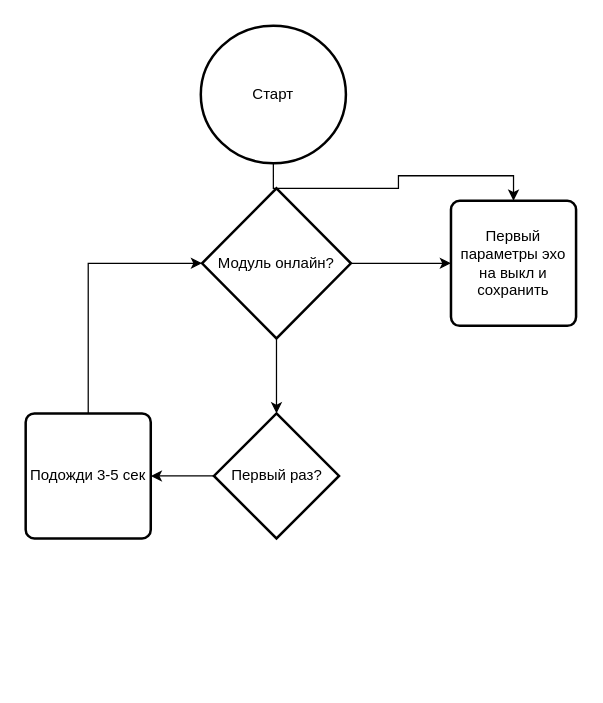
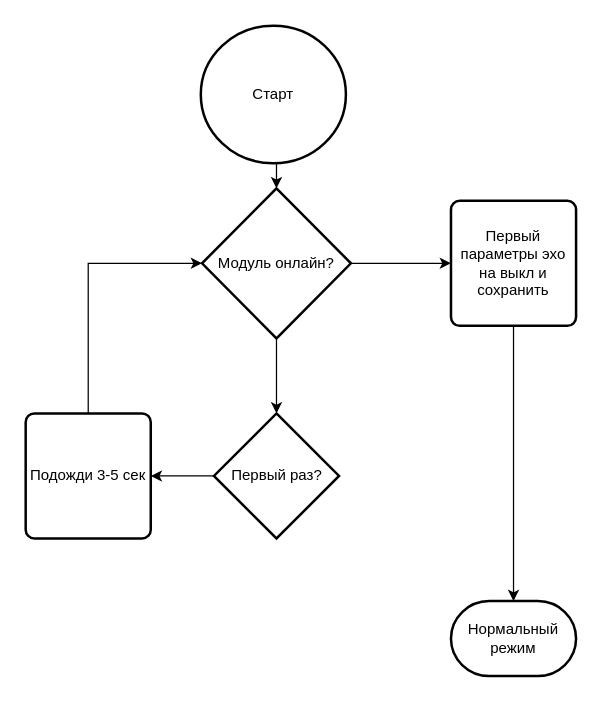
- <mxCell id="2" style="edgeStyle=orthogonalEdgeStyle;rounded=0;orthogonalLoop=1;jettySize=auto;html=1;exitX=0.5;exitY=1;exitDx=0;exitDy=0;exitPerimeter=0;" edge="1" parent="1" source="3" target="12"><mxGeometry relative="1" as="geometry" /></mxCell>
+ <mxCell id="2" style="edgeStyle=orthogonalEdgeStyle;rounded=0;orthogonalLoop=1;jettySize=auto;html=1;exitX=0.5;exitY=1;exitDx=0;exitDy=0;exitPerimeter=0;entryX=0.5;entryY=0;entryDx=0;entryDy=0;entryPerimeter=0;" edge="1" parent="1" source="3" target="6"><mxGeometry relative="1" as="geometry" /></mxCell>
+ <mxCell id="11" style="edgeStyle=orthogonalEdgeStyle;rounded=0;orthogonalLoop=1;jettySize=auto;html=1;entryX=0.5;entryY=0;entryDx=0;entryDy=0;entryPerimeter=0;" edge="1" parent="1" source="12" target="13"><mxGeometry relative="1" as="geometry" /></mxCell>
+ <mxCell id="13" value="Нормальный режим" style="strokeWidth=2;html=1;shape=mxgraph.flowchart.terminator;whiteSpace=wrap;" vertex="1" parent="1"><mxGeometry x="360" y="480" width="100" height="60" as="geometry" /></mxCell>
